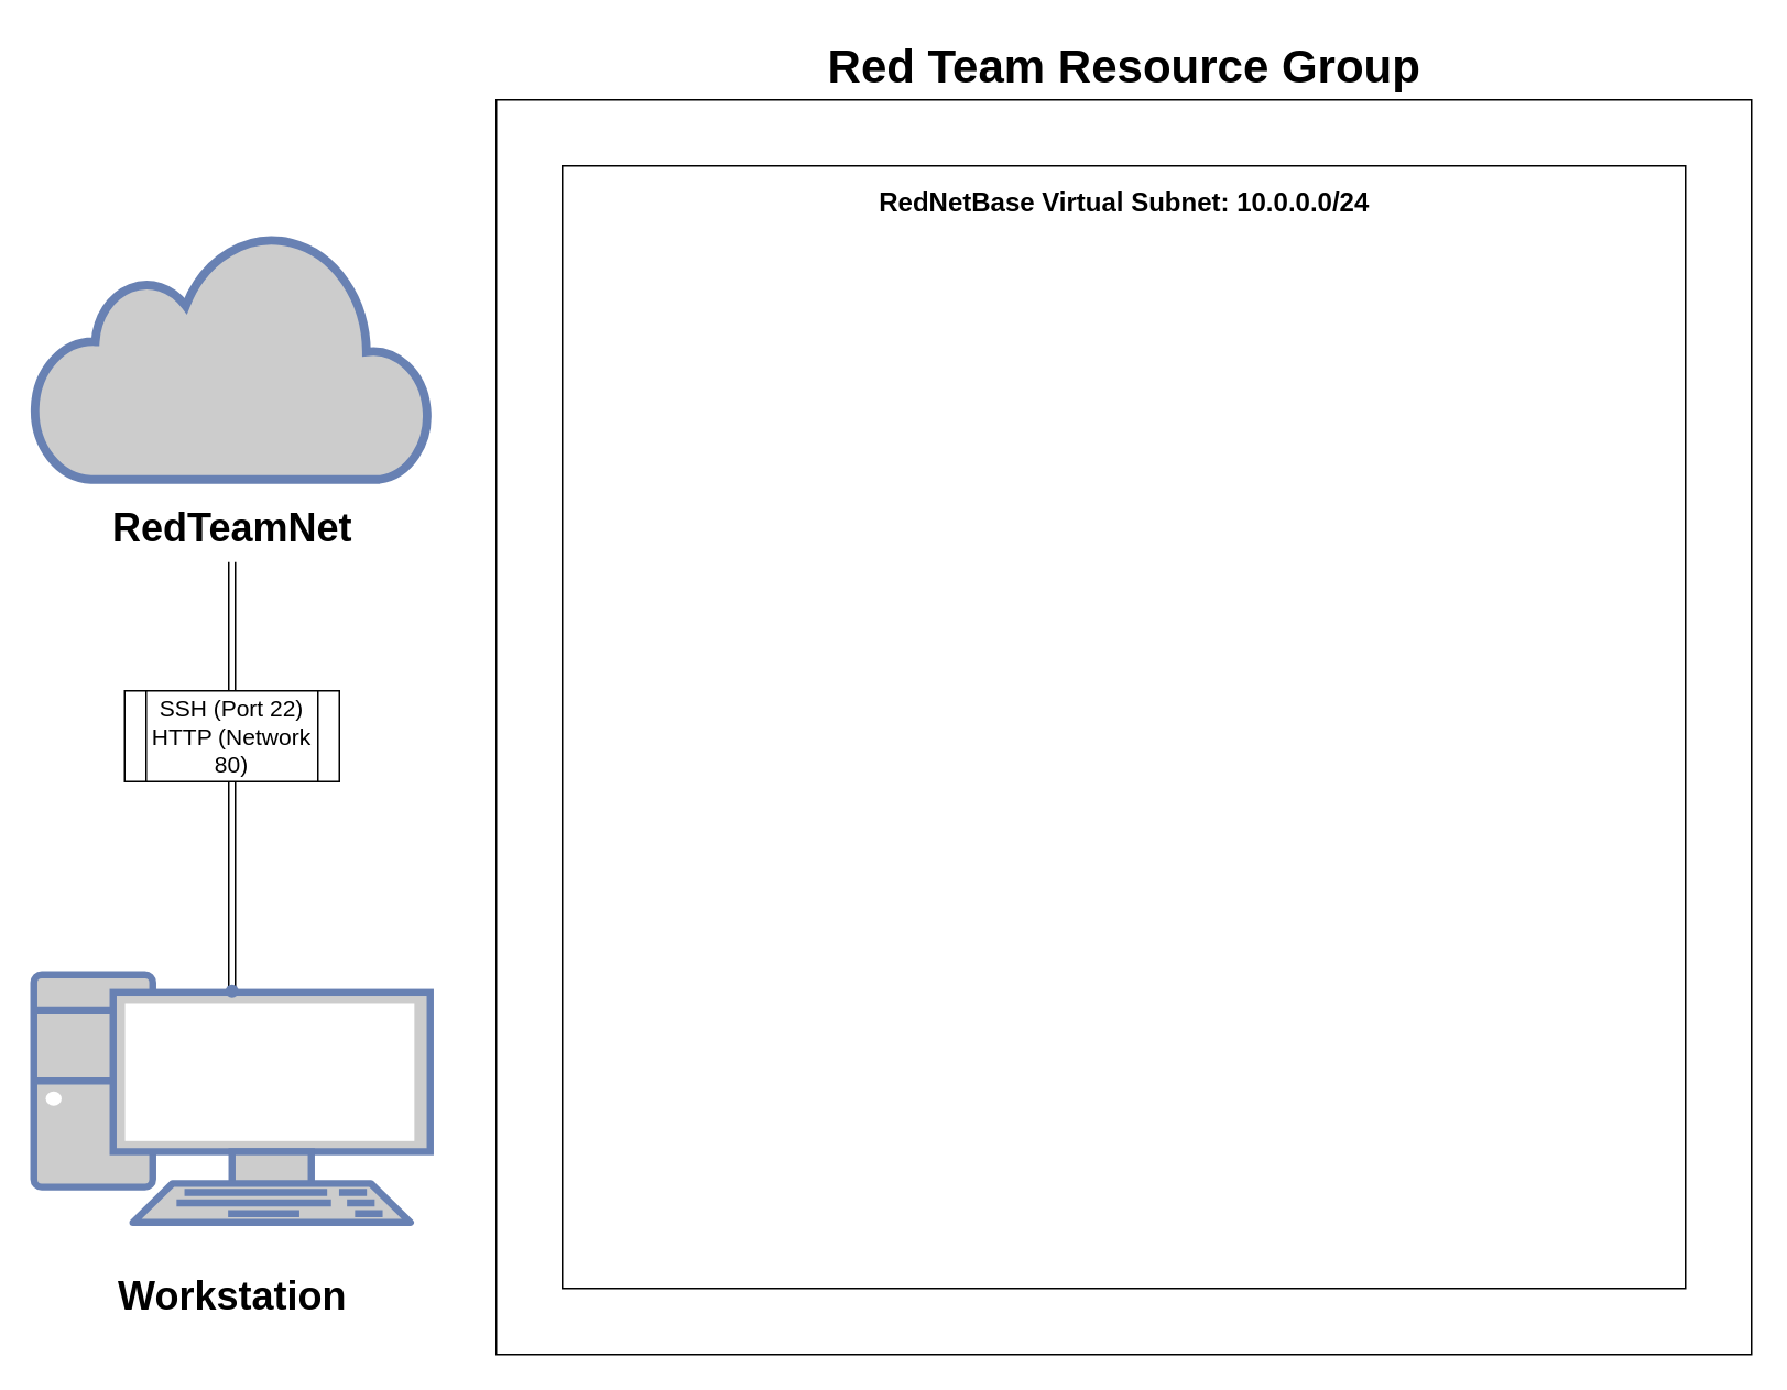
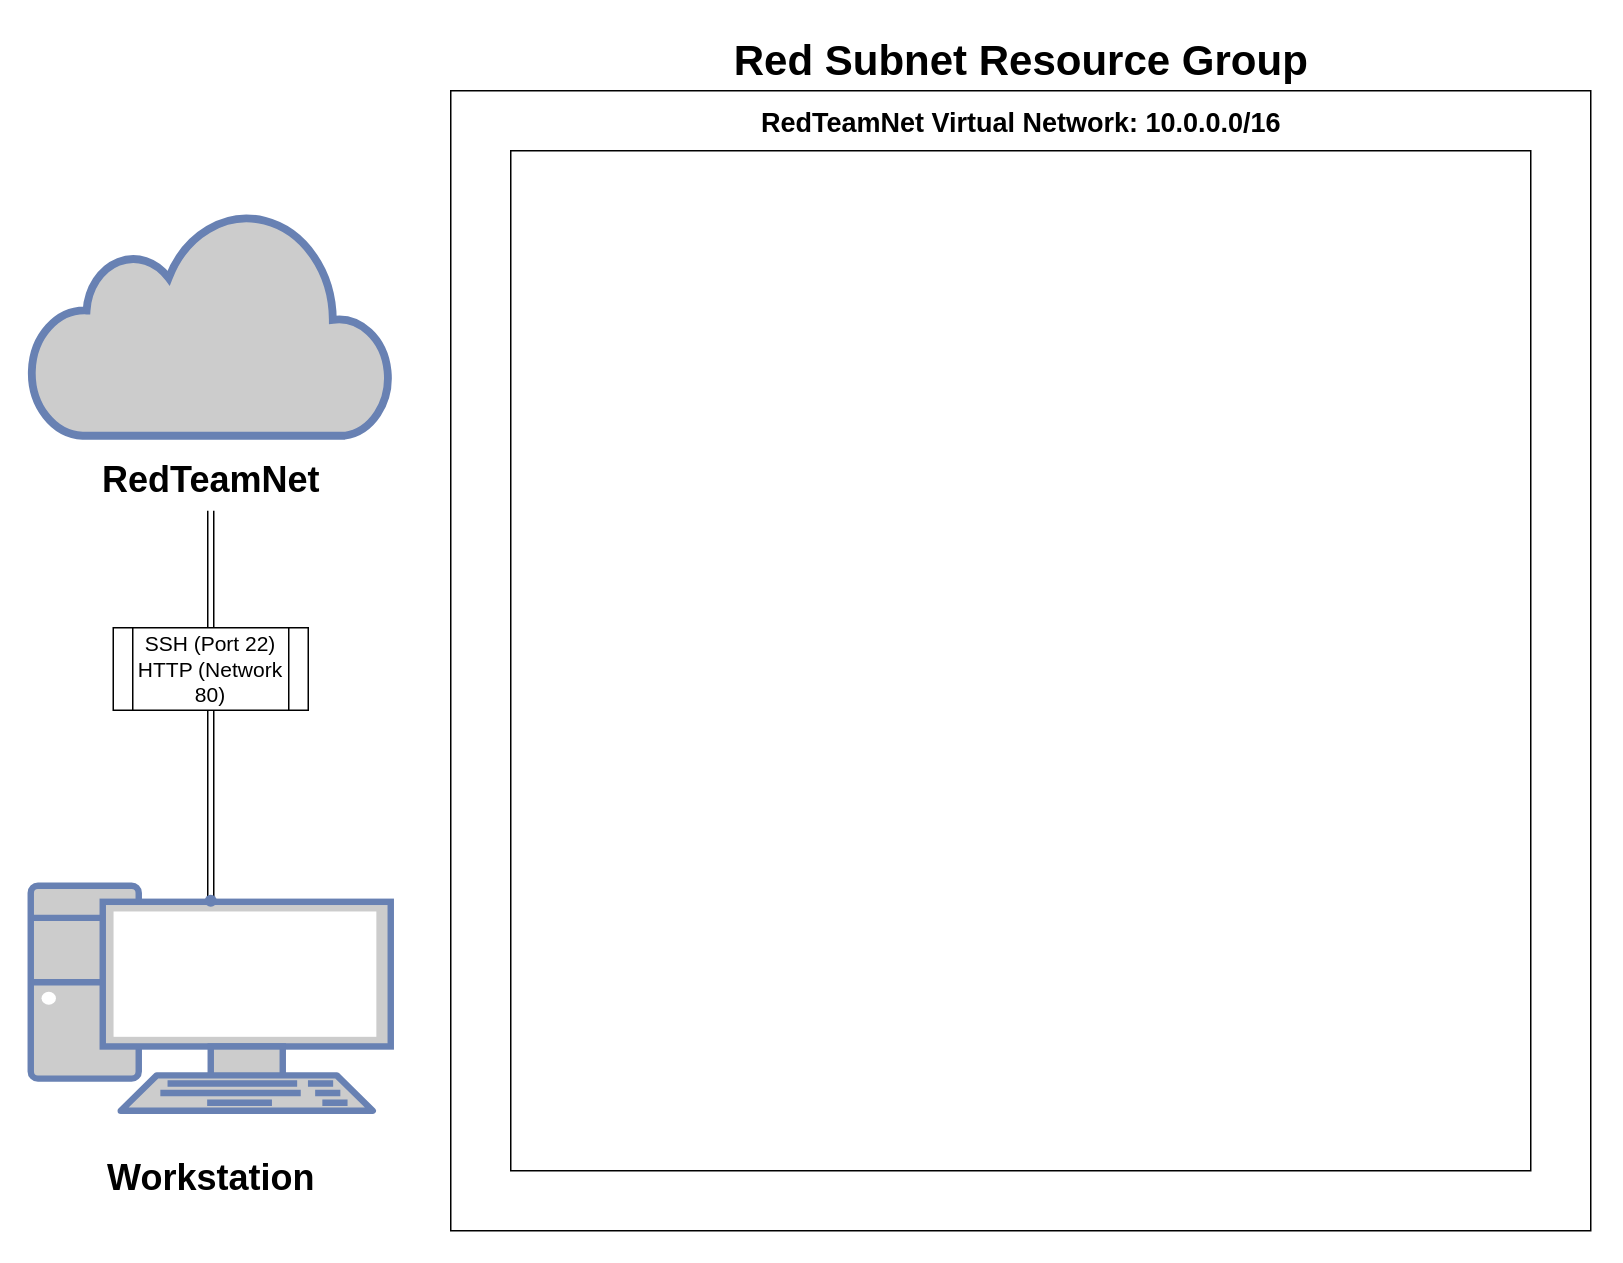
- <mxCell id="12" value="&lt;font style=&quot;font-size: 28px;&quot;&gt;Red Team Resource Group&lt;/font&gt;" style="text;strokeColor=none;fillColor=none;html=1;fontSize=24;fontStyle=1;verticalAlign=middle;align=center;" vertex="1" parent="1"><mxGeometry x="300" width="760" height="40" as="geometry" y="20" /></mxCell>
+ <mxCell id="12" value="&lt;font style=&quot;font-size: 28px;&quot;&gt;Red Subnet Resource Group&lt;/font&gt;" style="text;strokeColor=none;fillColor=none;html=1;fontSize=24;fontStyle=1;verticalAlign=middle;align=center;" vertex="1" parent="1"><mxGeometry x="300" width="760" height="40" as="geometry" y="20" /></mxCell>
+ <mxCell id="13" value="&lt;font style=&quot;font-size: 18px;&quot;&gt;RedTeamNet Virtual Network: 10.0.0.0/16&lt;/font&gt;" style="text;strokeColor=none;fillColor=none;html=1;fontSize=24;fontStyle=1;verticalAlign=middle;align=center;" vertex="1" parent="1"><mxGeometry x="340" y="60" width="680" height="40" as="geometry" /></mxCell>
- <mxCell id="14" value="&lt;font style=&quot;font-size: 16px;&quot;&gt;RedNetBase Virtual Subnet: 10.0.0.0/24&lt;/font&gt;" style="text;strokeColor=none;fillColor=none;html=1;fontSize=24;fontStyle=1;verticalAlign=middle;align=center;" vertex="1" parent="1"><mxGeometry x="340" y="100" width="680" height="40" as="geometry" /></mxCell>
